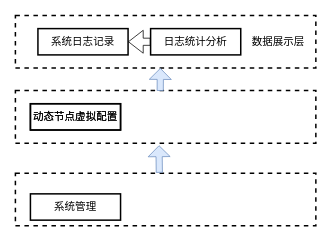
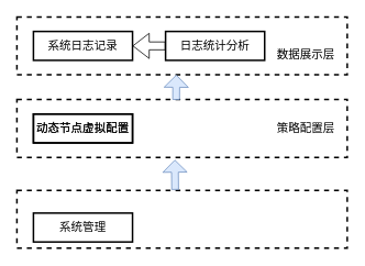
- <mxCell id="3" value="系统日志记录" style="rounded=0;whiteSpace=wrap;html=1;strokeWidth=2;fillColor=none;fontSize=14;" vertex="1" parent="1"><mxGeometry x="50" y="37.5" width="120" height="35" as="geometry" /></mxCell>
+ <mxCell id="3" value="系统日志记录" style="rounded=0;whiteSpace=wrap;html=1;strokeWidth=2;fillColor=none;fontSize=14;" vertex="1" parent="1"><mxGeometry x="40" y="37.5" width="120" height="35" as="geometry" /></mxCell>
- <mxCell id="5" value="数据展示层" style="text;html=1;strokeColor=none;fillColor=none;align=center;verticalAlign=middle;whiteSpace=wrap;rounded=0;fontSize=14;" vertex="1" parent="1"><mxGeometry x="330" y="40" width="80" height="30" as="geometry" /></mxCell>
+ <mxCell id="5" value="数据展示层" style="text;html=1;strokeColor=none;fillColor=none;align=center;verticalAlign=middle;whiteSpace=wrap;rounded=0;fontSize=14;" vertex="1" parent="1"><mxGeometry x="330" y="50" width="80" height="30" as="geometry" /></mxCell>
+ <mxCell id="8" value="策略配置层" style="text;html=1;strokeColor=none;fillColor=none;align=center;verticalAlign=middle;whiteSpace=wrap;rounded=0;fontSize=14;" vertex="1" parent="1"><mxGeometry x="330" y="140" width="80" height="30" as="geometry" /></mxCell>
